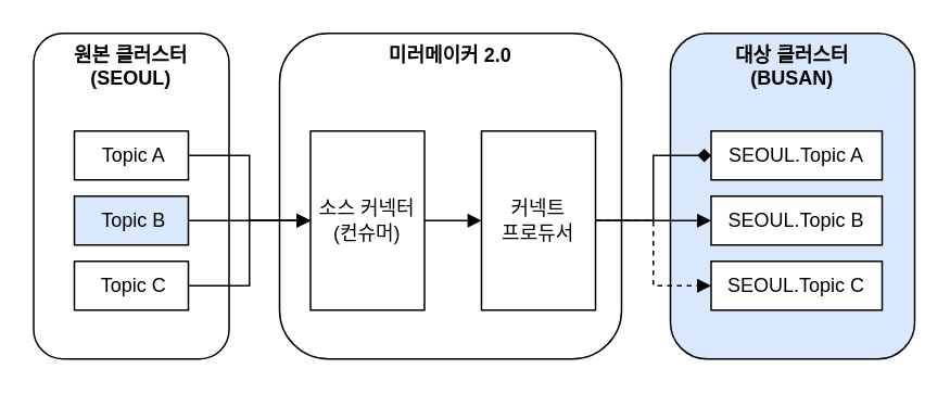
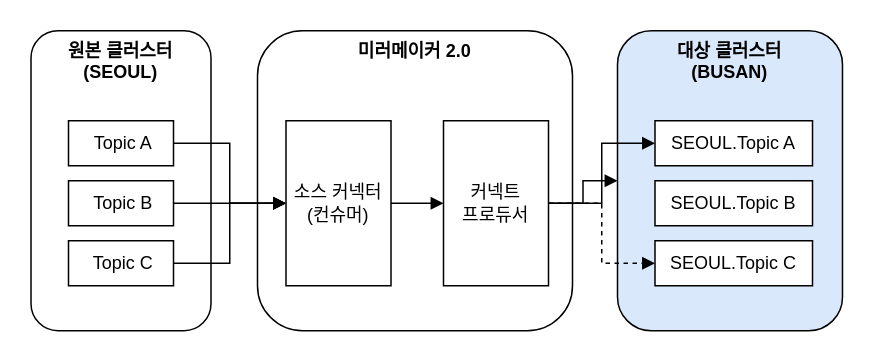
- <mxCell id="17" style="edgeStyle=orthogonalEdgeStyle;rounded=0;orthogonalLoop=1;jettySize=auto;html=1;entryX=0;entryY=0.5;entryDx=0;entryDy=0;endArrow=diamond;endFill=1;" edge="1" parent="1" source="19" target="13"><mxGeometry relative="1" as="geometry" /></mxCell>
+ <mxCell id="17" style="edgeStyle=orthogonalEdgeStyle;rounded=0;orthogonalLoop=1;jettySize=auto;html=1;entryX=0;entryY=0.5;entryDx=0;entryDy=0;endArrow=block;endFill=1;" edge="1" parent="1" source="19" target="13"><mxGeometry relative="1" as="geometry" /></mxCell>
- <mxCell id="9" value="&amp;nbsp;Topic B" style="rounded=0;whiteSpace=wrap;html=1;fillColor=#dae8fc;" vertex="1" parent="1"><mxGeometry x="45" y="120" width="70" height="30" as="geometry" /></mxCell>
+ <mxCell id="9" value="&amp;nbsp;Topic B" style="rounded=0;whiteSpace=wrap;html=1;" vertex="1" parent="1"><mxGeometry x="45" y="120" width="70" height="30" as="geometry" /></mxCell>
- <mxCell id="16" style="edgeStyle=orthogonalEdgeStyle;rounded=0;orthogonalLoop=1;jettySize=auto;html=1;entryX=0;entryY=0.5;entryDx=0;entryDy=0;endArrow=block;endFill=1;" edge="1" parent="1" source="19" target="14"><mxGeometry relative="1" as="geometry" /></mxCell>
+ <mxCell id="16" style="edgeStyle=orthogonalEdgeStyle;rounded=0;orthogonalLoop=1;jettySize=auto;html=1;endArrow=block;endFill=1;" edge="1" parent="1" source="19" target="12"><mxGeometry relative="1" as="geometry" /></mxCell>
